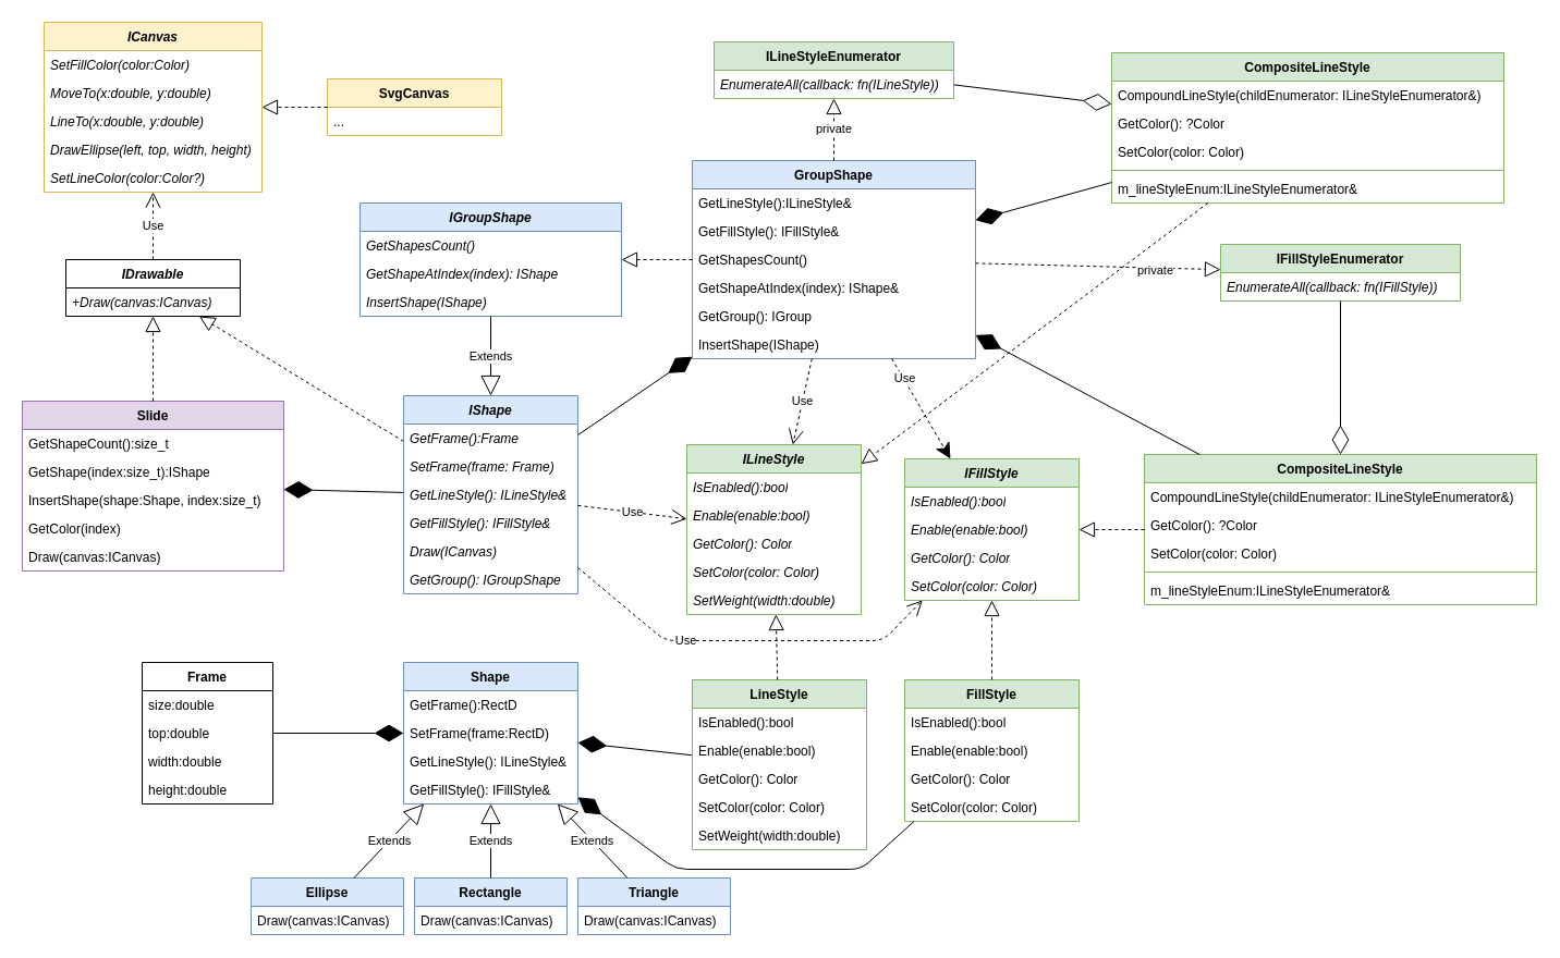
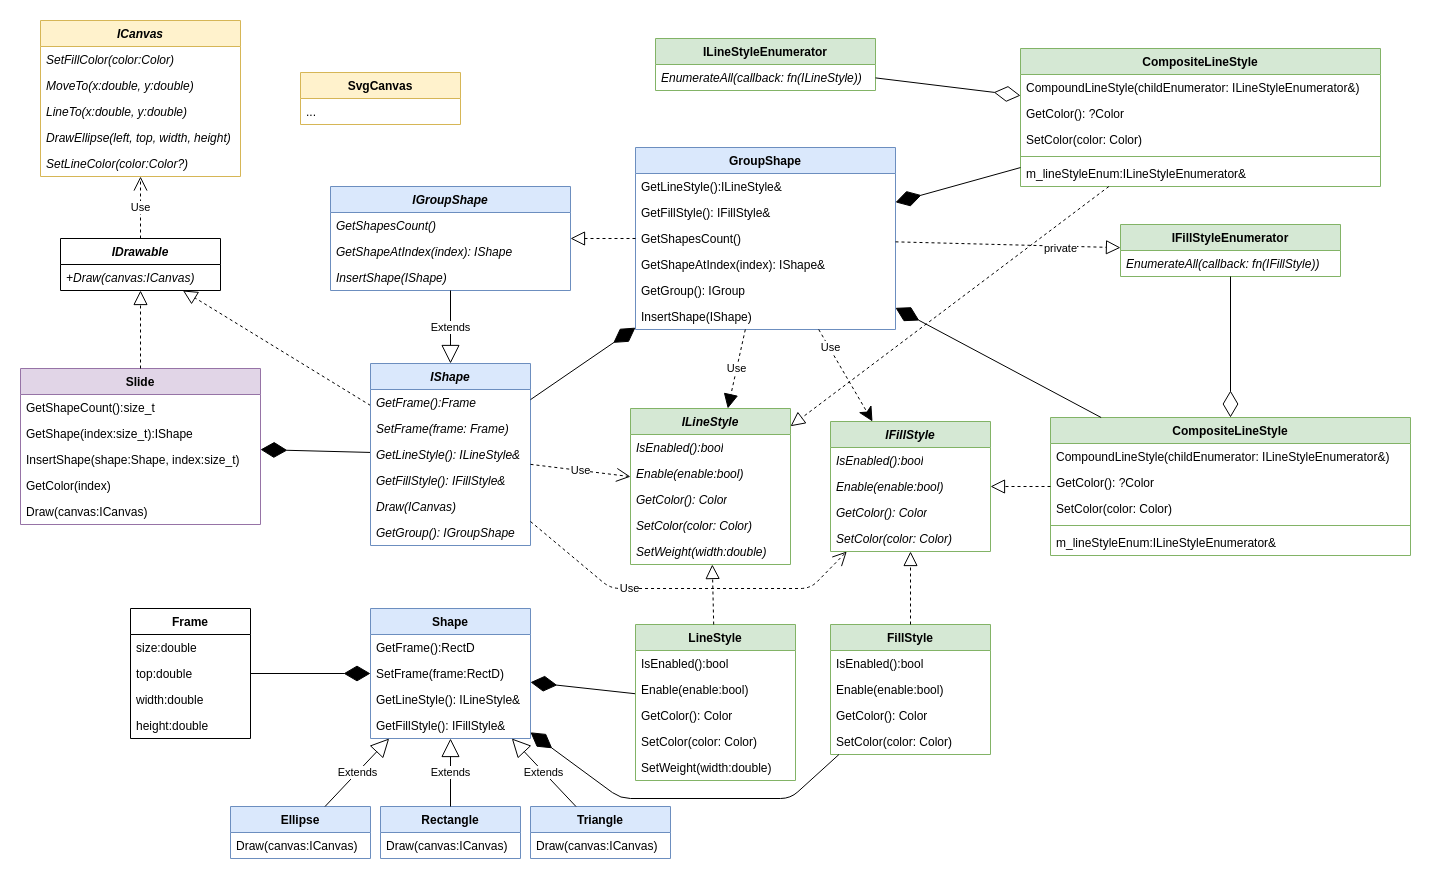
- <mxCell id="48" value="" style="endArrow=block;dashed=1;endFill=0;endSize=12;html=1;rounded=0;" edge="1" parent="1" source="46" target="10"><mxGeometry width="160" relative="1" as="geometry"><mxPoint x="630" y="344" as="sourcePoint" /><mxPoint x="790" y="344" as="targetPoint" /></mxGeometry></mxCell>
- <mxCell id="79" value="private" style="endArrow=block;dashed=1;endFill=0;endSize=12;html=1;" edge="1" parent="1" source="63" target="77"><mxGeometry width="160" relative="1" as="geometry"><mxPoint x="1160" y="548" as="sourcePoint" /><mxPoint x="1320" y="548" as="targetPoint" /></mxGeometry></mxCell>
- <mxCell id="88" value="Use" style="endArrow=open;endSize=12;dashed=1;html=1;rounded=0;" edge="1" parent="1" source="63" target="26"><mxGeometry width="160" relative="1" as="geometry"><mxPoint x="720" y="522" as="sourcePoint" /><mxPoint x="950" y="673" as="targetPoint" /></mxGeometry></mxCell>
+ <mxCell id="88" value="Use" style="endArrow=block;endSize=12;dashed=1;html=1;rounded=0;" edge="1" parent="1" source="63" target="26"><mxGeometry width="160" relative="1" as="geometry"><mxPoint x="720" y="522" as="sourcePoint" /><mxPoint x="950" y="673" as="targetPoint" /></mxGeometry></mxCell>
